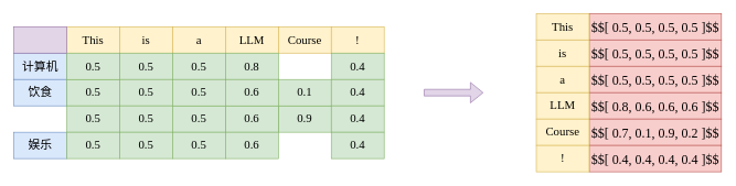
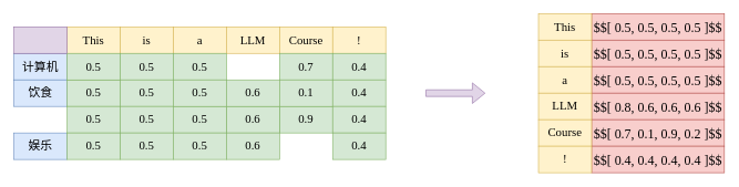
- <mxCell id="14" value="0.8" style="text;html=1;align=center;verticalAlign=middle;whiteSpace=wrap;rounded=0;fontFamily=Maple Mono NF CN;fontSize=18;fillColor=#d5e8d4;strokeColor=#82b366;" vertex="1" parent="1"><mxGeometry x="340" y="80" width="80" height="40" as="geometry" /></mxCell>
+ <mxCell id="15" value="0.7" style="text;html=1;align=center;verticalAlign=middle;whiteSpace=wrap;rounded=0;fontFamily=Maple Mono NF CN;fontSize=18;fillColor=#d5e8d4;strokeColor=#82b366;" vertex="1" parent="1"><mxGeometry x="420" y="80" width="80" height="40" as="geometry" /></mxCell>
